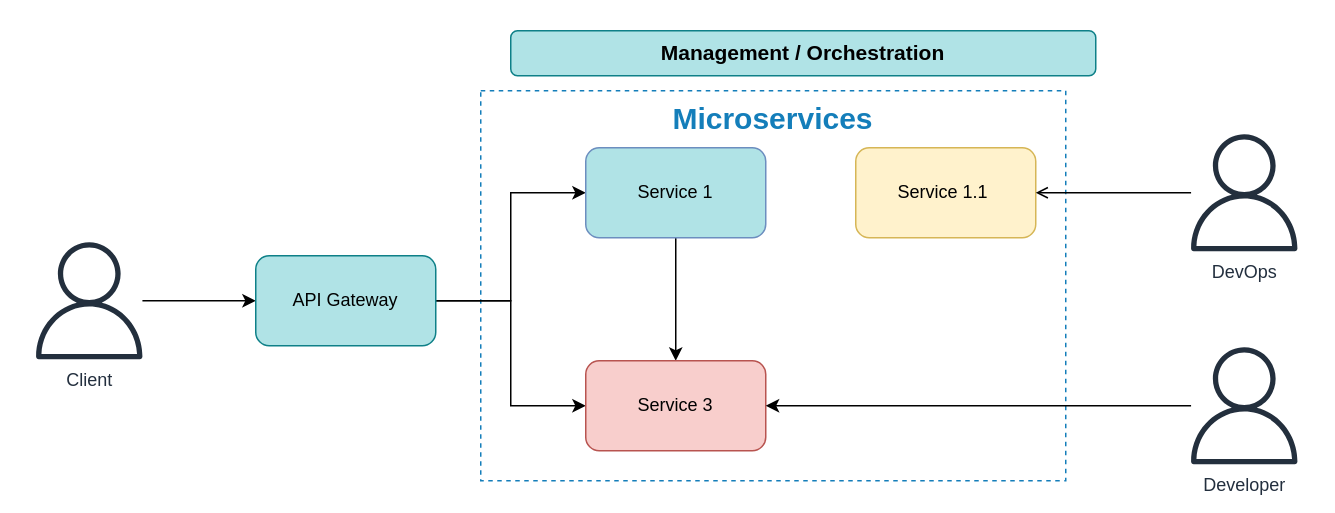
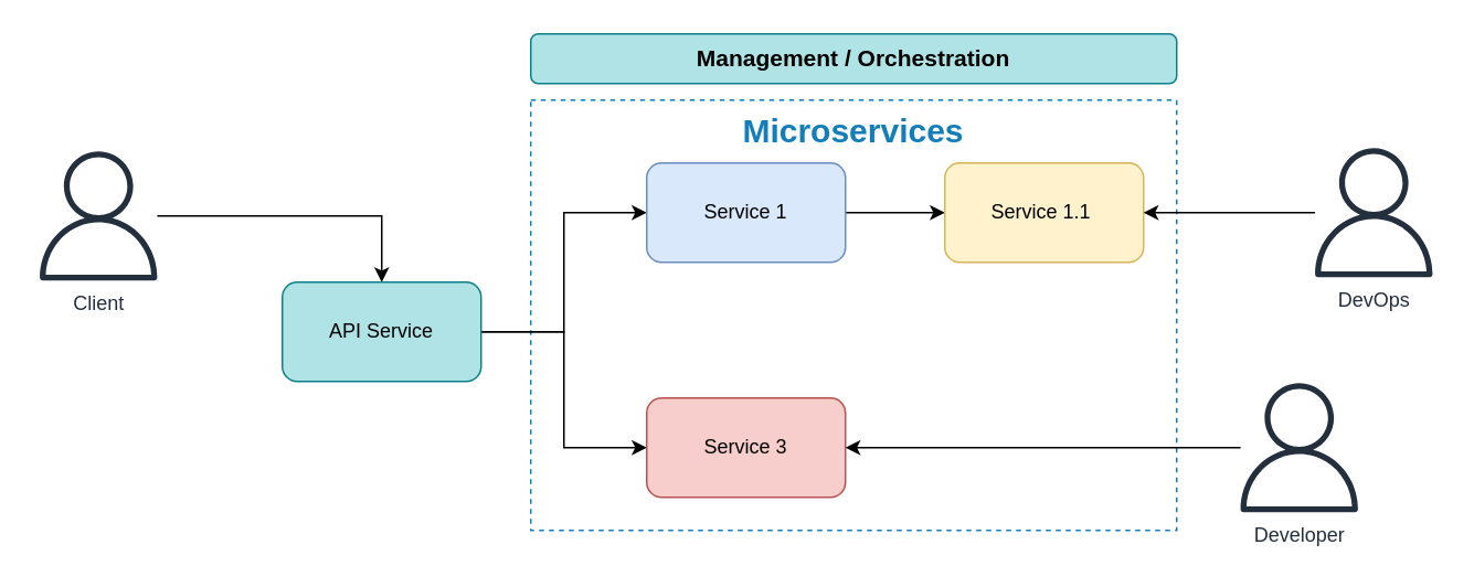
- <mxCell id="16" value="&lt;b&gt;&lt;font style=&quot;font-size: 14px;&quot;&gt;Management / Orchestration&lt;/font&gt;&lt;/b&gt;" style="rounded=1;whiteSpace=wrap;html=1;fillColor=#b0e3e6;strokeColor=#0e8088;" vertex="1" parent="1"><mxGeometry x="340" y="20" width="390" height="30" as="geometry" /></mxCell>
+ <mxCell id="16" value="&lt;b&gt;&lt;font style=&quot;font-size: 14px;&quot;&gt;Management / Orchestration&lt;/font&gt;&lt;/b&gt;" style="rounded=1;whiteSpace=wrap;html=1;fillColor=#b0e3e6;strokeColor=#0e8088;" vertex="1" parent="1"><mxGeometry x="320" y="20" width="390" height="30" as="geometry" /></mxCell>
- <mxCell id="9" value="Service 1" style="rounded=1;whiteSpace=wrap;html=1;fillColor=#b0e3e6;strokeColor=#6c8ebf;" vertex="1" parent="1"><mxGeometry x="390" y="98" width="120" height="60" as="geometry" /></mxCell>
+ <mxCell id="9" value="Service 1" style="rounded=1;whiteSpace=wrap;html=1;fillColor=#dae8fc;strokeColor=#6c8ebf;" vertex="1" parent="1"><mxGeometry x="390" y="98" width="120" height="60" as="geometry" /></mxCell>
- <mxCell id="12" style="edgeStyle=orthogonalEdgeStyle;rounded=0;orthogonalLoop=1;jettySize=auto;html=1;endArrow=open;" edge="1" parent="1" source="13" target="11"><mxGeometry relative="1" as="geometry" /></mxCell>
+ <mxCell id="12" style="edgeStyle=orthogonalEdgeStyle;rounded=0;orthogonalLoop=1;jettySize=auto;html=1;" edge="1" parent="1" source="13" target="11"><mxGeometry relative="1" as="geometry" /></mxCell>
- <mxCell id="8" style="edgeStyle=orthogonalEdgeStyle;rounded=0;orthogonalLoop=1;jettySize=auto;html=1;" edge="1" parent="1" source="9" target="10"><mxGeometry relative="1" as="geometry" /></mxCell>
+ <mxCell id="8" style="edgeStyle=orthogonalEdgeStyle;rounded=0;orthogonalLoop=1;jettySize=auto;html=1;entryX=0;entryY=0.5;entryDx=0;entryDy=0;" edge="1" parent="1" source="9" target="11"><mxGeometry relative="1" as="geometry" /></mxCell>
- <mxCell id="4" value="Client" style="sketch=0;outlineConnect=0;fontColor=#232F3E;gradientColor=none;fillColor=#232F3D;strokeColor=none;dashed=0;verticalLabelPosition=bottom;verticalAlign=top;align=center;html=1;fontSize=12;fontStyle=0;aspect=fixed;pointerEvents=1;shape=mxgraph.aws4.user;" vertex="1" parent="1"><mxGeometry x="20" y="161" width="78" height="78" as="geometry" /></mxCell>
+ <mxCell id="4" value="Client" style="sketch=0;outlineConnect=0;fontColor=#232F3E;gradientColor=none;fillColor=#232F3D;strokeColor=none;dashed=0;verticalLabelPosition=bottom;verticalAlign=top;align=center;html=1;fontSize=12;fontStyle=0;aspect=fixed;pointerEvents=1;shape=mxgraph.aws4.user;" vertex="1" parent="1"><mxGeometry x="20" y="91" width="78" height="78" as="geometry" /></mxCell>
- <mxCell id="7" value="API Gateway" style="rounded=1;whiteSpace=wrap;html=1;fillColor=#b0e3e6;strokeColor=#0e8088;" vertex="1" parent="1"><mxGeometry x="170" y="170" width="120" height="60" as="geometry" /></mxCell>
+ <mxCell id="7" value="API Service" style="rounded=1;whiteSpace=wrap;html=1;fillColor=#b0e3e6;strokeColor=#0e8088;" vertex="1" parent="1"><mxGeometry x="170" y="170" width="120" height="60" as="geometry" /></mxCell>
- <mxCell id="15" value="Developer" style="sketch=0;outlineConnect=0;fontColor=#232F3E;gradientColor=none;fillColor=#232F3D;strokeColor=none;dashed=0;verticalLabelPosition=bottom;verticalAlign=top;align=center;html=1;fontSize=12;fontStyle=0;aspect=fixed;pointerEvents=1;shape=mxgraph.aws4.user;" vertex="1" parent="1"><mxGeometry x="790" y="231" width="78" height="78" as="geometry" /></mxCell>
+ <mxCell id="15" value="Developer" style="sketch=0;outlineConnect=0;fontColor=#232F3E;gradientColor=none;fillColor=#232F3D;strokeColor=none;dashed=0;verticalLabelPosition=bottom;verticalAlign=top;align=center;html=1;fontSize=12;fontStyle=0;aspect=fixed;pointerEvents=1;shape=mxgraph.aws4.user;" vertex="1" parent="1"><mxGeometry x="745" y="231" width="78" height="78" as="geometry" /></mxCell>
